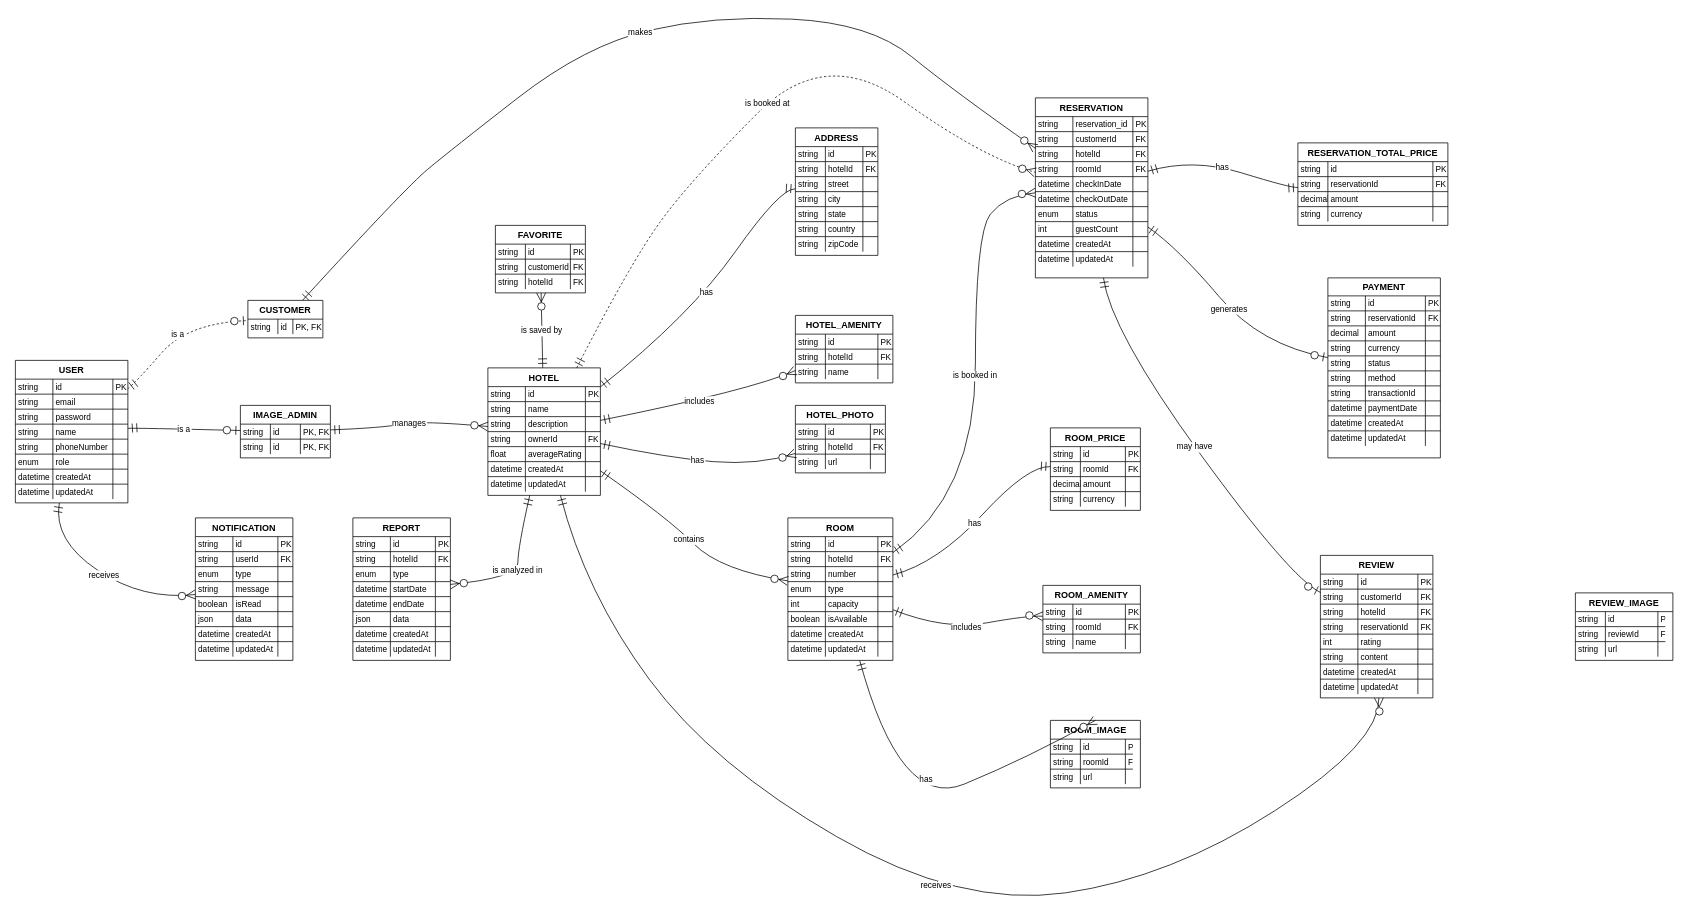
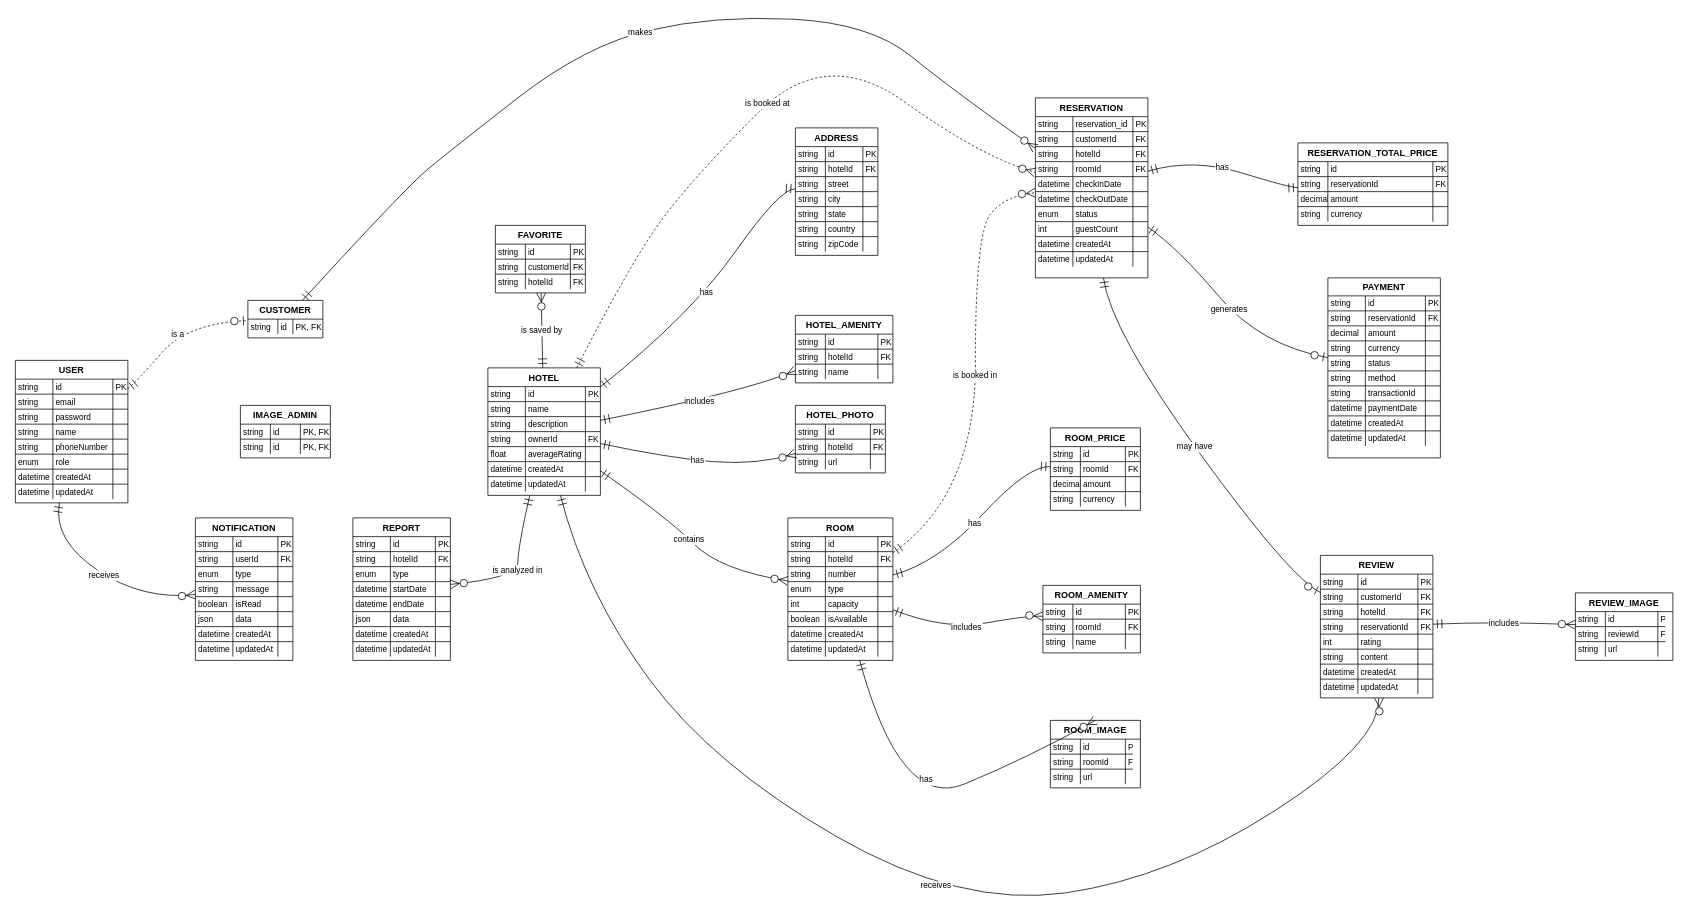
- <mxCell id="443" value="is booked in" style="curved=1;startArrow=ERmandOne;startSize=10;;endArrow=ERzeroToMany;endSize=10;;rounded=0;" edge="1" parent="1" source="133" target="209"><mxGeometry relative="1" as="geometry"><Array as="points"><mxPoint x="1300" y="660" /><mxPoint x="1300" y="310" /><mxPoint x="1340" y="260" /></Array></mxGeometry></mxCell>
+ <mxCell id="443" value="is booked in" style="curved=1;startArrow=ERmandOne;startSize=10;endArrow=ERzeroToMany;endSize=10;rounded=0;dashed=1;" edge="1" parent="1" source="133" target="209"><mxGeometry relative="1" as="geometry"><Array as="points"><mxPoint x="1300" y="660" /><mxPoint x="1300" y="310" /><mxPoint x="1340" y="260" /></Array></mxGeometry></mxCell>
- <mxCell id="435" value="manages" style="curved=1;startArrow=ERmandOne;startSize=10;;endArrow=ERzeroToMany;endSize=10;;rounded=0;" edge="1" parent="1" source="40" target="49"><mxGeometry relative="1" as="geometry"><Array as="points"><mxPoint x="510" y="570" /><mxPoint x="560" y="560" /></Array></mxGeometry></mxCell>
- <mxCell id="434" value="is a" style="curved=1;startArrow=ERmandOne;startSize=10;;endArrow=ERzeroToOne;endSize=10;;rounded=0;" edge="1" parent="1" source="2" target="40"><mxGeometry relative="1" as="geometry"><Array as="points"><mxPoint x="180" y="570" /></Array></mxGeometry></mxCell>
+ <mxCell id="450" value="includes" style="curved=1;startArrow=ERmandOne;startSize=10;;endArrow=ERzeroToMany;endSize=10;;rounded=0;" edge="1" parent="1" source="308" target="341"><mxGeometry relative="1" as="geometry"><Array as="points"><mxPoint x="1950" y="830" /><mxPoint x="2040" y="830" /></Array></mxGeometry></mxCell>
